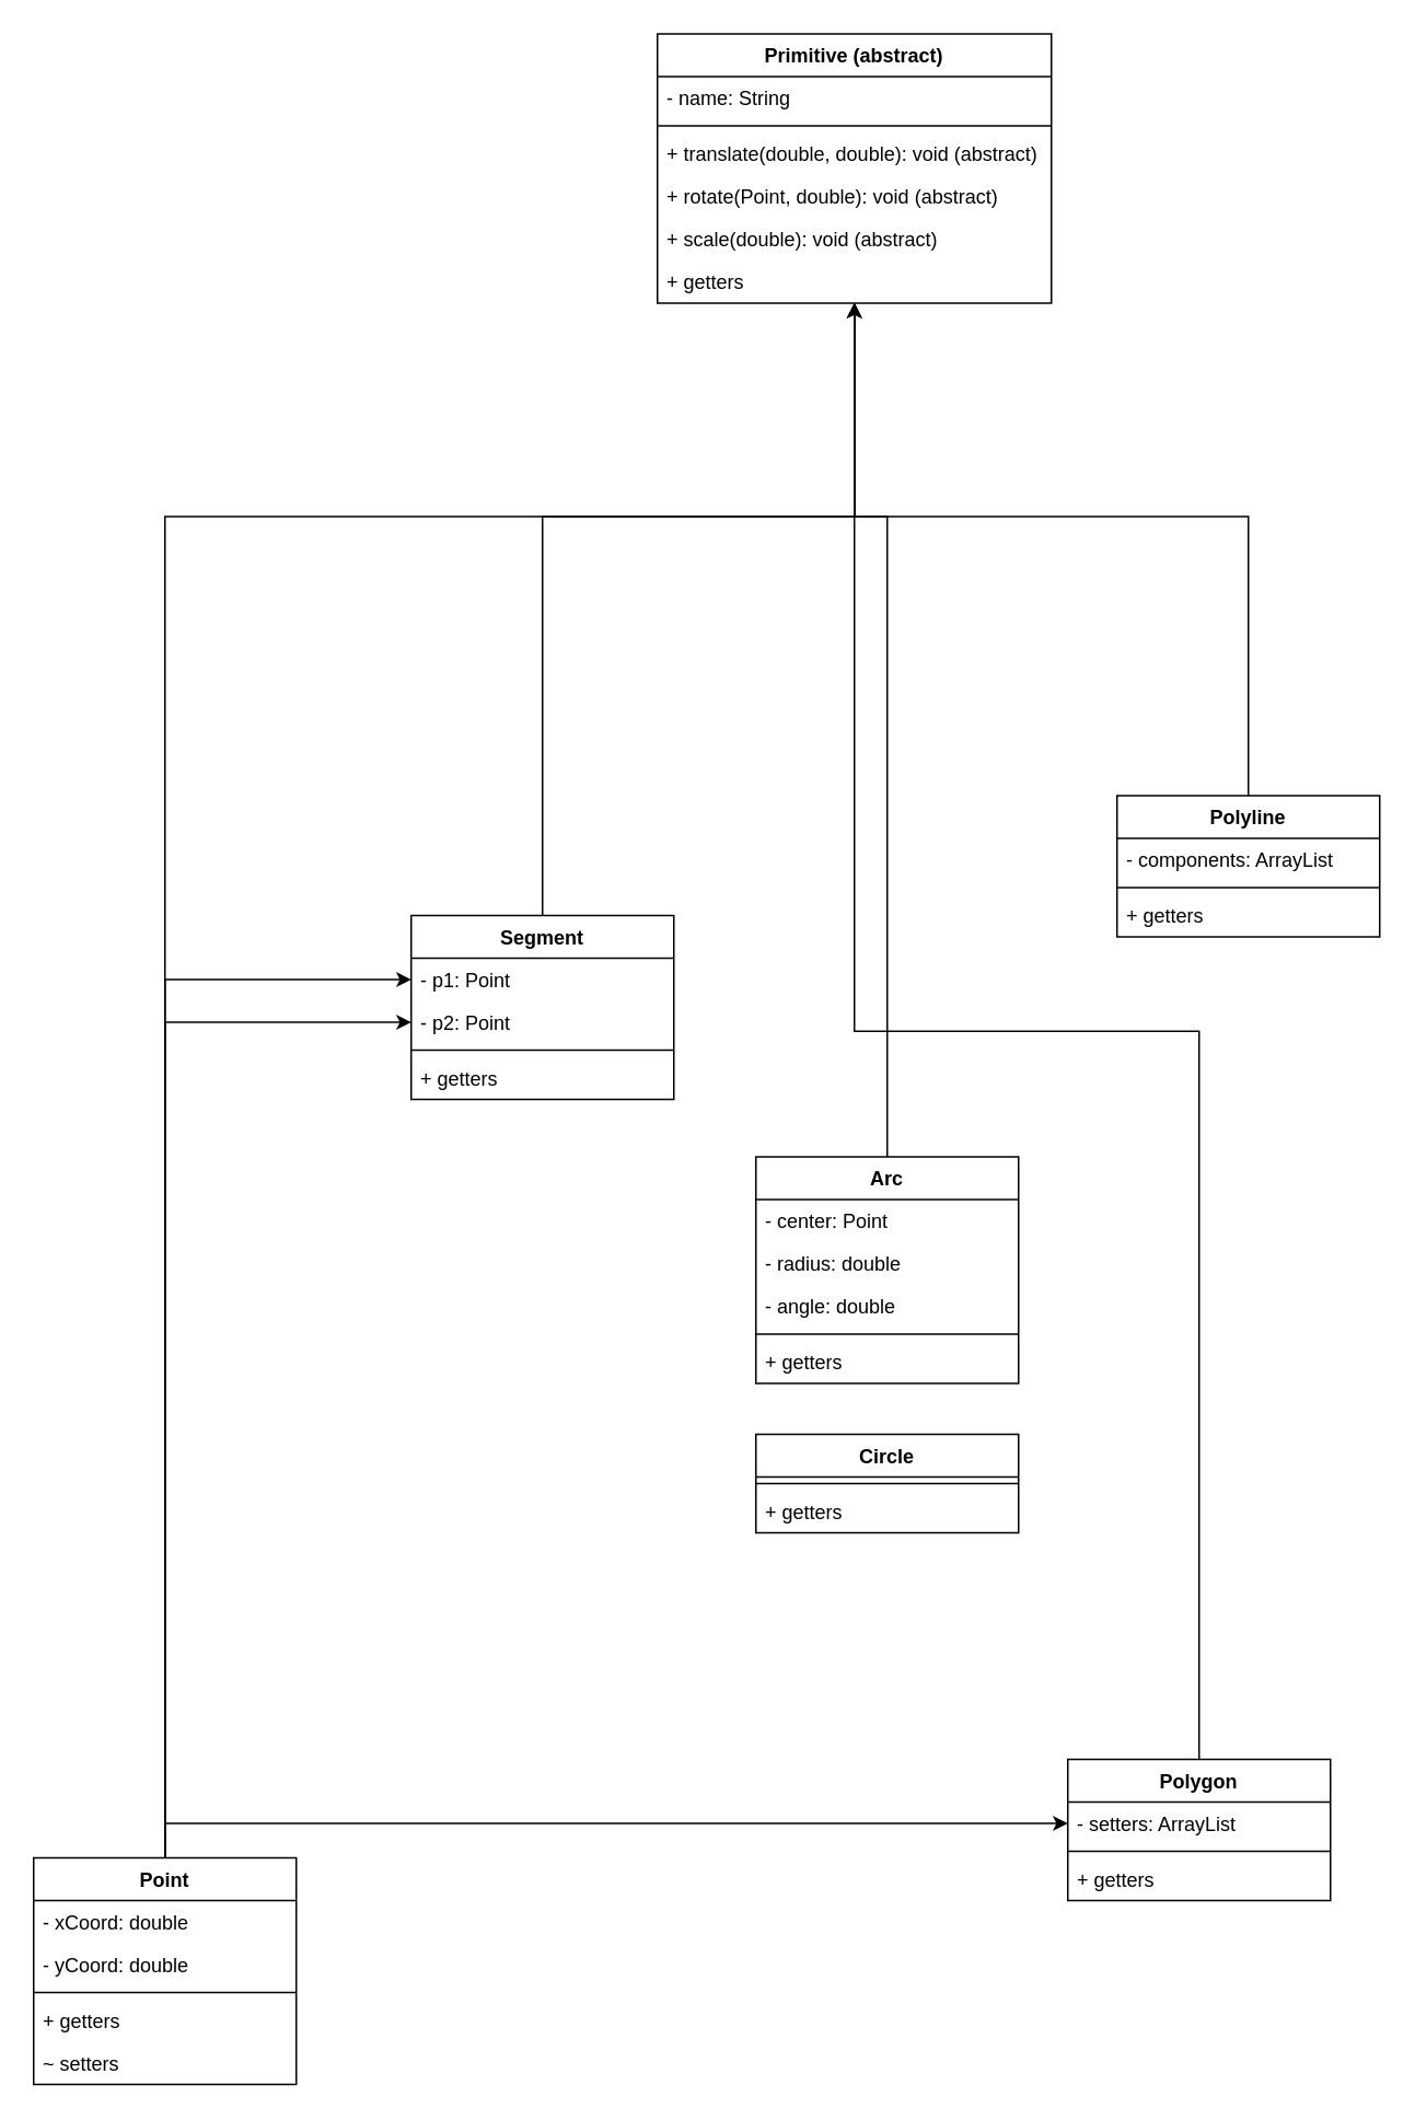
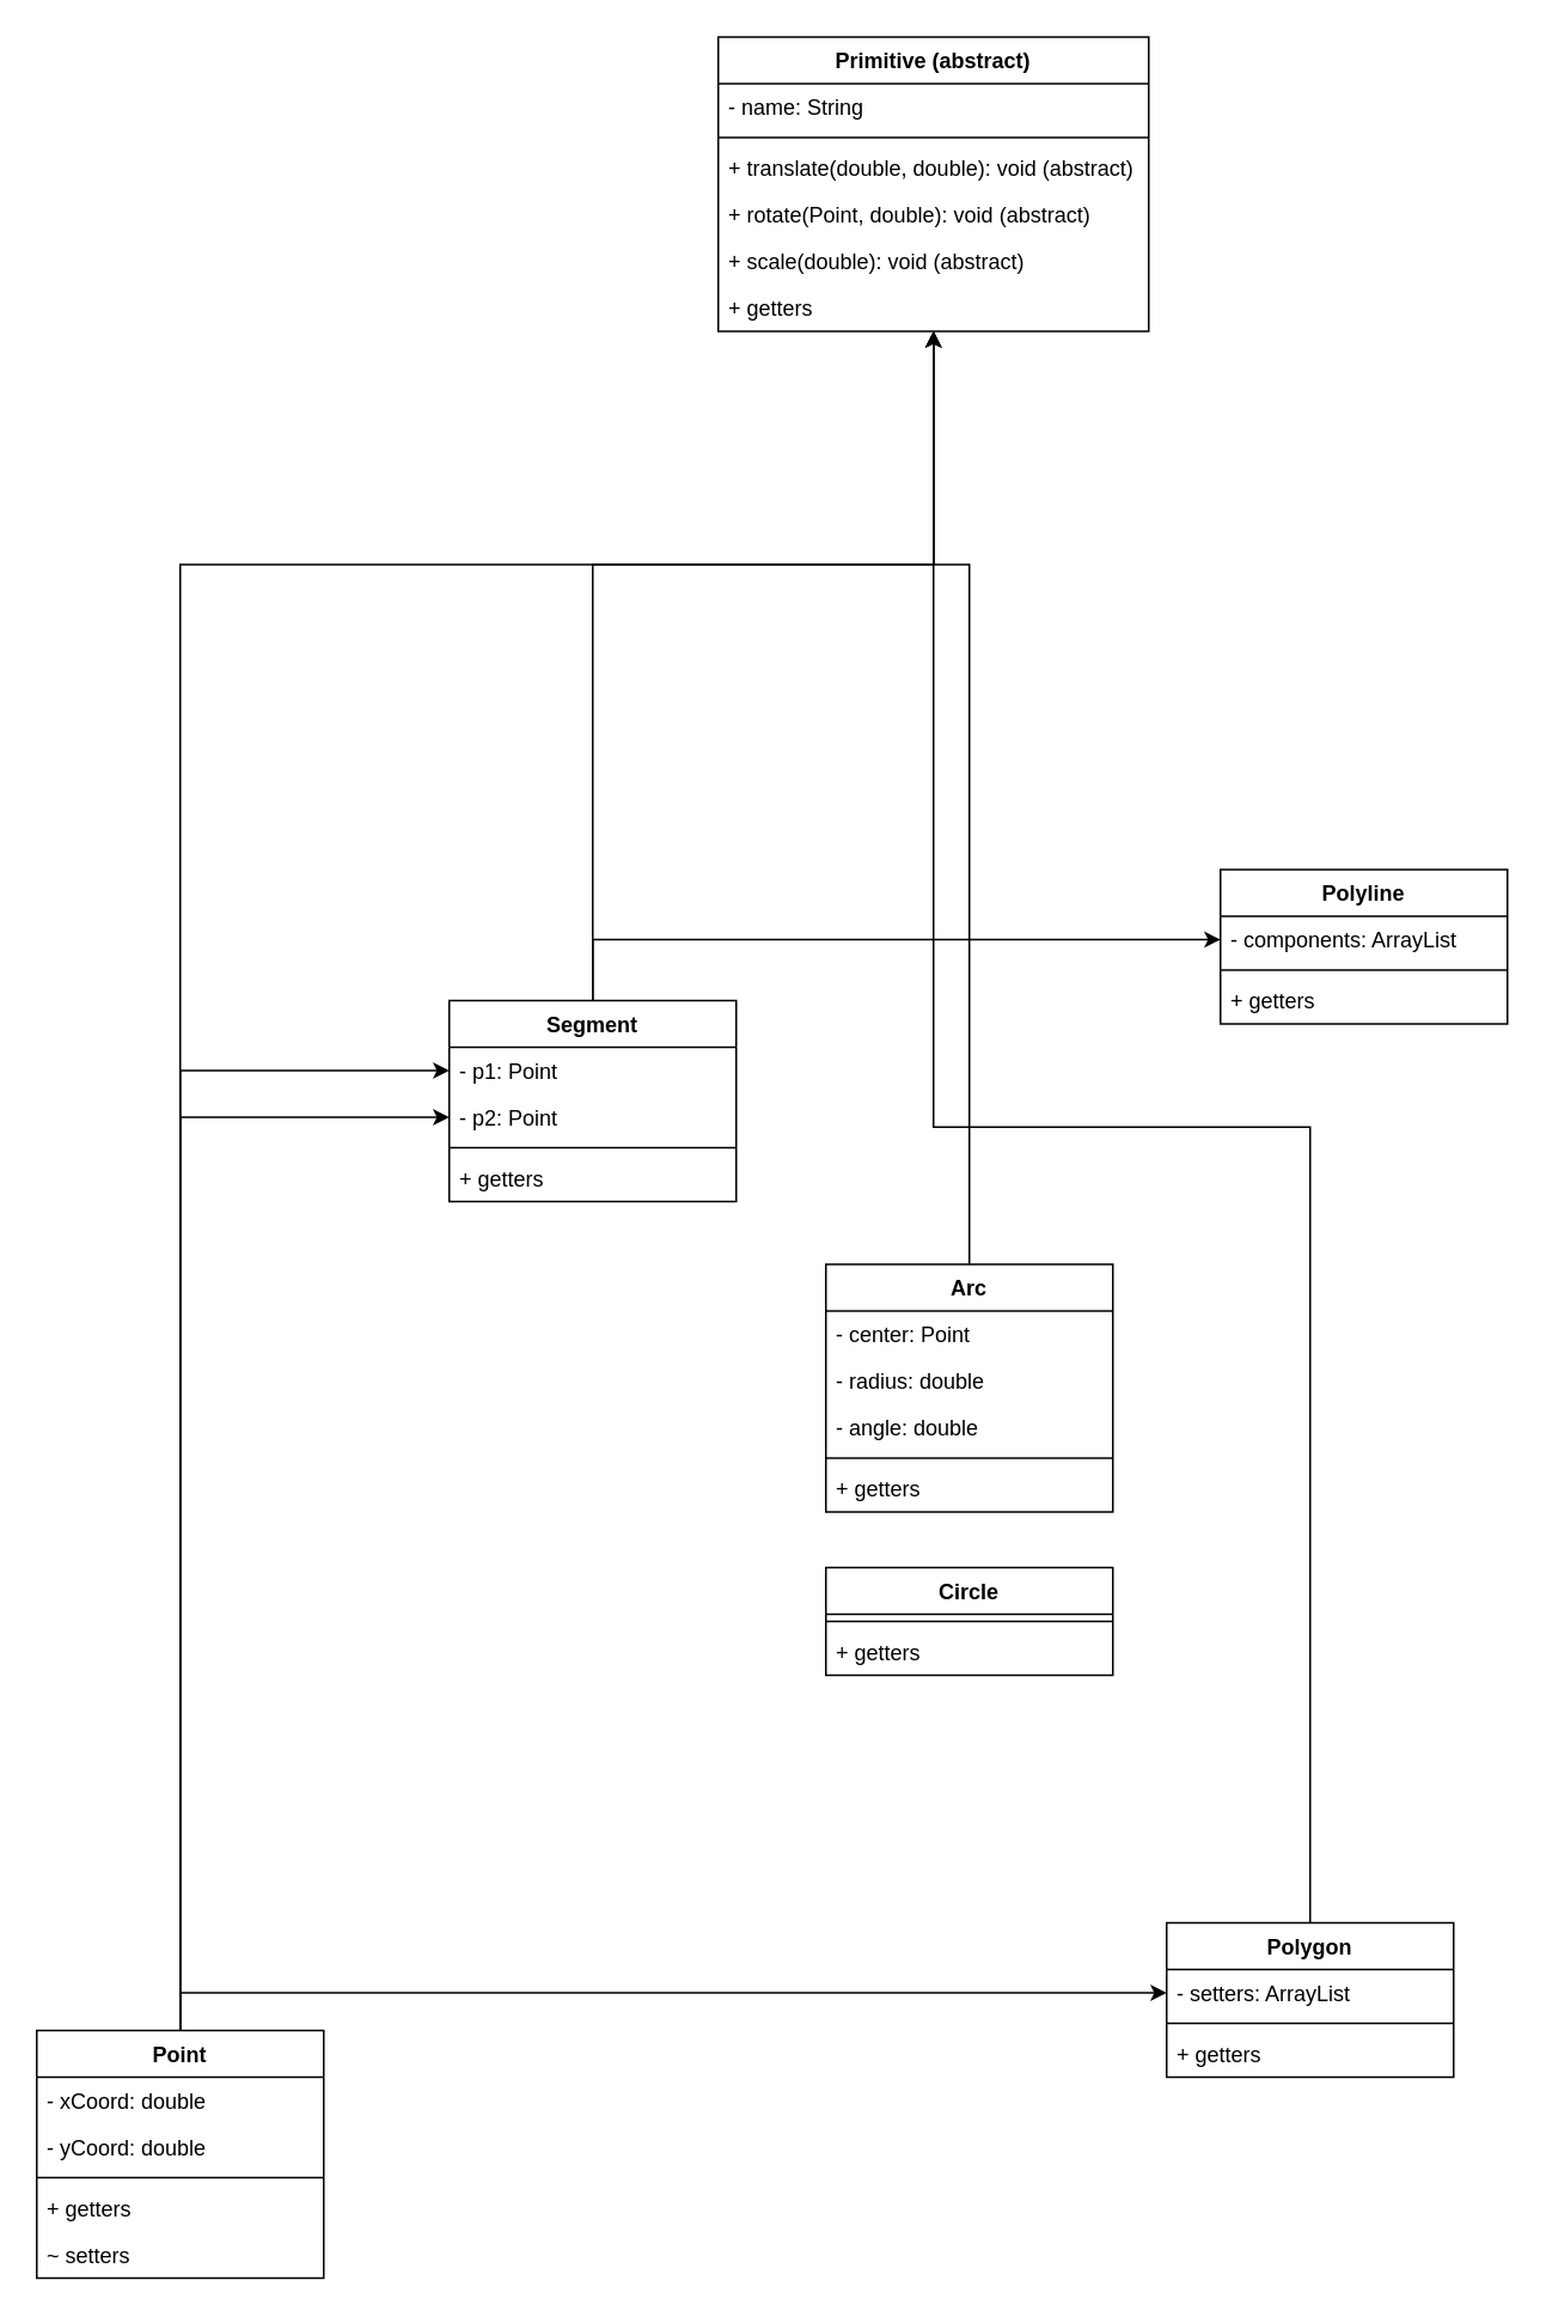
- <mxCell source="27" id="26" parent="1" style="edgeStyle=orthogonalEdgeStyle;rounded=0;orthogonalLoop=1;jettySize=auto;html=1;exitX=0.5;exitY=0;exitDx=0;exitDy=0;" target="2" edge="1"><mxGeometry as="geometry" relative="1"><Array as="points"><mxPoint x="760" y="314" /><mxPoint x="520" y="314" /></Array></mxGeometry></mxCell>
+ <mxCell source="21" id="20" parent="1" style="edgeStyle=orthogonalEdgeStyle;rounded=0;orthogonalLoop=1;jettySize=auto;html=1;exitX=0.5;exitY=0;exitDx=0;exitDy=0;" target="28" edge="1"><mxGeometry as="geometry" relative="1" /></mxCell>
